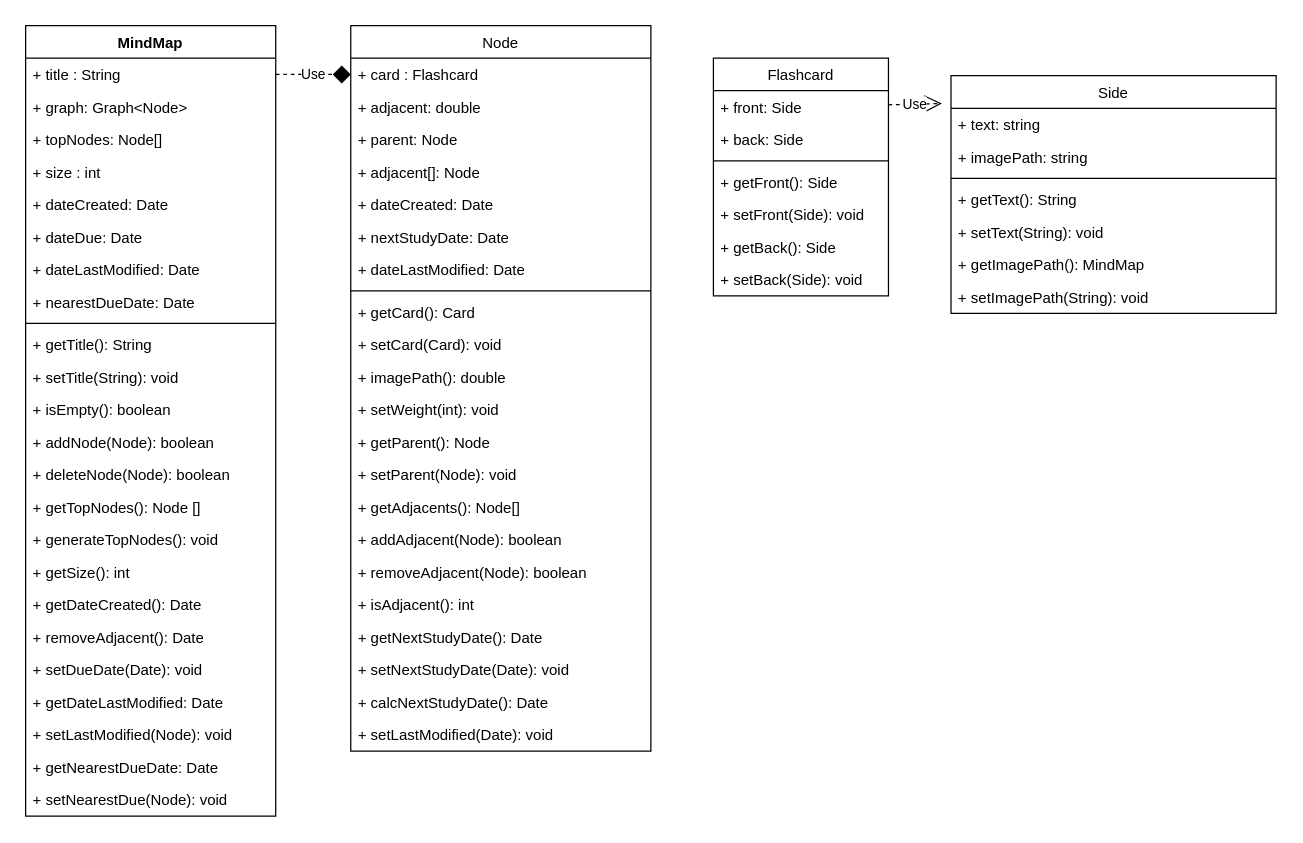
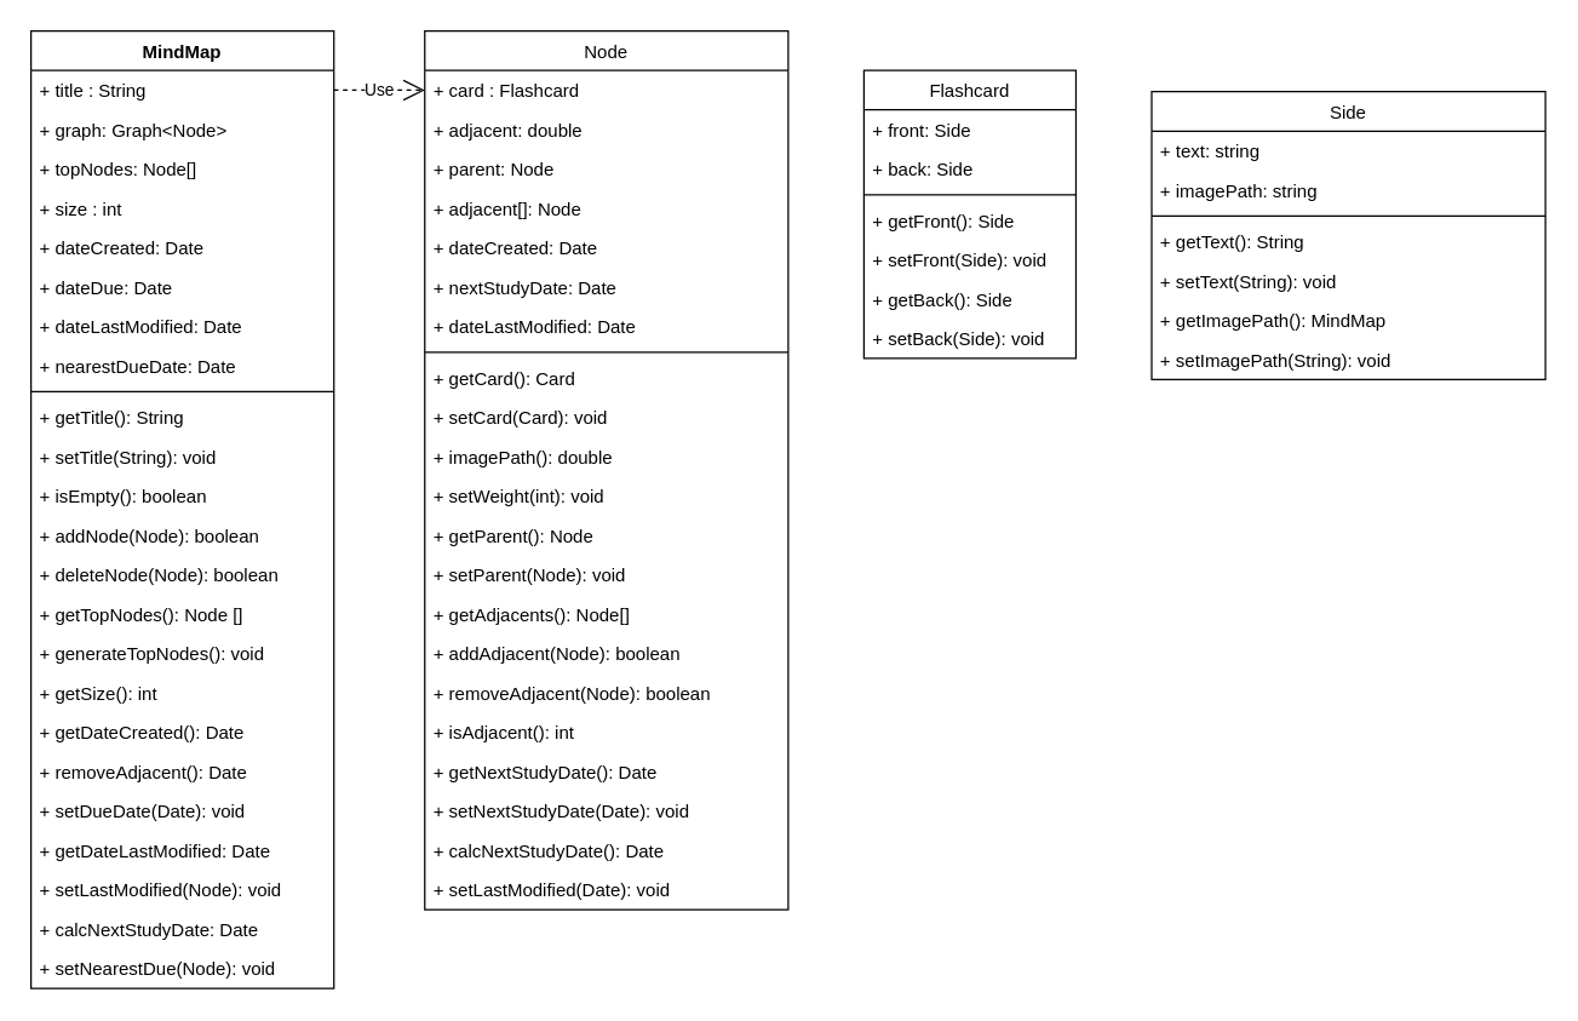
- <mxCell id="67" value="Use" style="endArrow=diamond;endSize=12;dashed=1;html=1;rounded=0;entryX=0;entryY=0.5;entryDx=0;entryDy=0;exitX=1;exitY=0.5;exitDx=0;exitDy=0;" parent="1" source="43" target="19" edge="1"><mxGeometry width="160" relative="1" as="geometry"><mxPoint x="440" y="67.588" as="sourcePoint" /><mxPoint x="487.9" y="66.686" as="targetPoint" /></mxGeometry></mxCell>
+ <mxCell id="67" value="Use" style="endArrow=open;endSize=12;dashed=1;html=1;rounded=0;entryX=0;entryY=0.5;entryDx=0;entryDy=0;exitX=1;exitY=0.5;exitDx=0;exitDy=0;" parent="1" source="43" target="19" edge="1"><mxGeometry width="160" relative="1" as="geometry"><mxPoint x="440" y="67.588" as="sourcePoint" /><mxPoint x="487.9" y="66.686" as="targetPoint" /></mxGeometry></mxCell>
- <mxCell id="41" value="Use" style="endArrow=open;endSize=12;dashed=1;html=1;rounded=0;entryX=-0.028;entryY=-0.147;entryDx=0;entryDy=0;entryPerimeter=0;" parent="1" source="3" target="11" edge="1"><mxGeometry width="160" relative="1" as="geometry"><mxPoint x="660" y="55" as="sourcePoint" /><mxPoint x="780" y="54.5" as="targetPoint" /></mxGeometry></mxCell>
- <mxCell id="65" value="+ getNearestDueDate: Date" style="text;strokeColor=none;fillColor=none;align=left;verticalAlign=top;spacingLeft=4;spacingRight=4;overflow=hidden;rotatable=0;points=[[0,0.5],[1,0.5]];portConstraint=eastwest;" parent="42" vertex="1"><mxGeometry y="580" width="200" height="26" as="geometry" /></mxCell>
+ <mxCell id="65" value="+ calcNextStudyDate: Date" style="text;strokeColor=none;fillColor=none;align=left;verticalAlign=top;spacingLeft=4;spacingRight=4;overflow=hidden;rotatable=0;points=[[0,0.5],[1,0.5]];portConstraint=eastwest;" parent="42" vertex="1"><mxGeometry y="580" width="200" height="26" as="geometry" /></mxCell>
